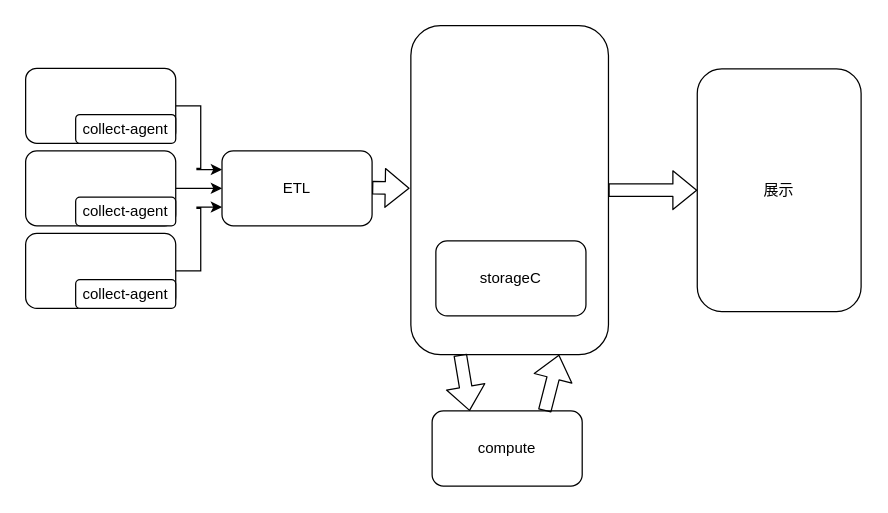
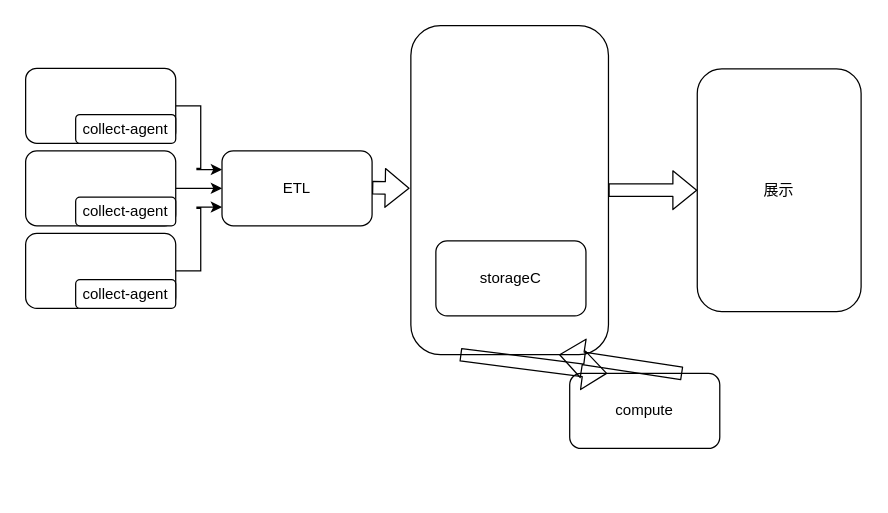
- <mxCell id="14" value="compute" style="rounded=1;whiteSpace=wrap;html=1;" vertex="1" parent="1"><mxGeometry x="345" y="328" width="120" height="60" as="geometry" /></mxCell>
+ <mxCell id="14" value="compute" style="rounded=1;whiteSpace=wrap;html=1;" vertex="1" parent="1"><mxGeometry x="455" y="298" width="120" height="60" as="geometry" /></mxCell>
